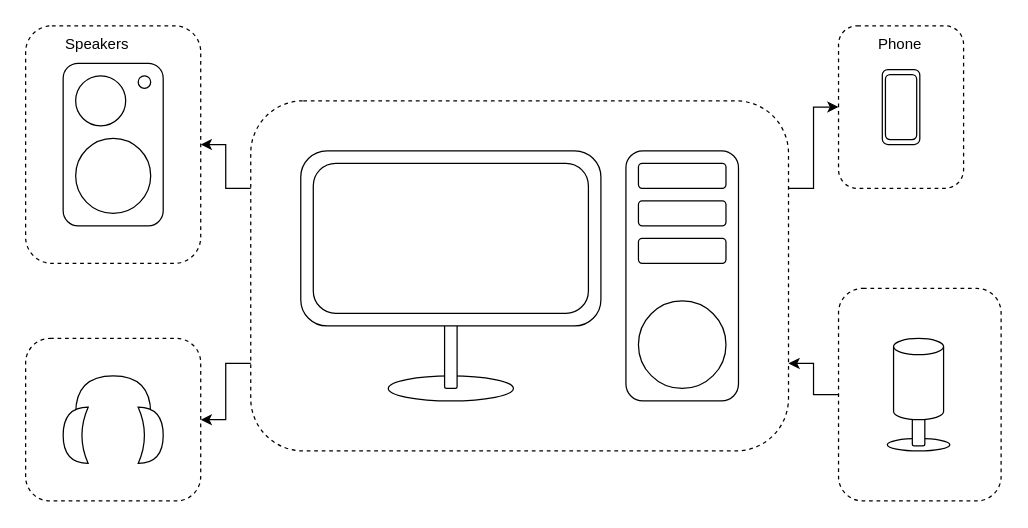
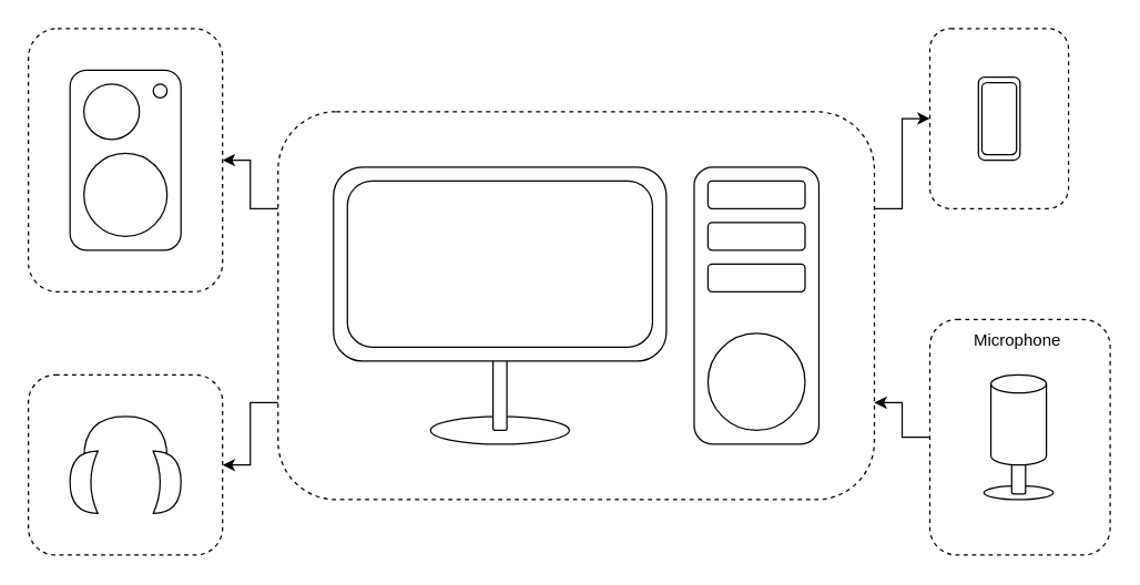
- <mxCell id="33" value="Speakers" style="text;html=1;align=left;verticalAlign=middle;whiteSpace=wrap;rounded=0;" parent="1" vertex="1"><mxGeometry x="50" y="20" width="80" height="30" as="geometry" /></mxCell>
- <mxCell id="34" value="Phone" style="text;html=1;align=left;verticalAlign=middle;whiteSpace=wrap;rounded=0;" parent="1" vertex="1"><mxGeometry x="700" y="20" width="40" height="30" as="geometry" /></mxCell>
+ <mxCell id="23" value="Microphone" style="text;html=1;align=left;verticalAlign=middle;whiteSpace=wrap;rounded=0;" parent="1" vertex="1"><mxGeometry x="700" y="230" width="70" height="30" as="geometry" /></mxCell>
